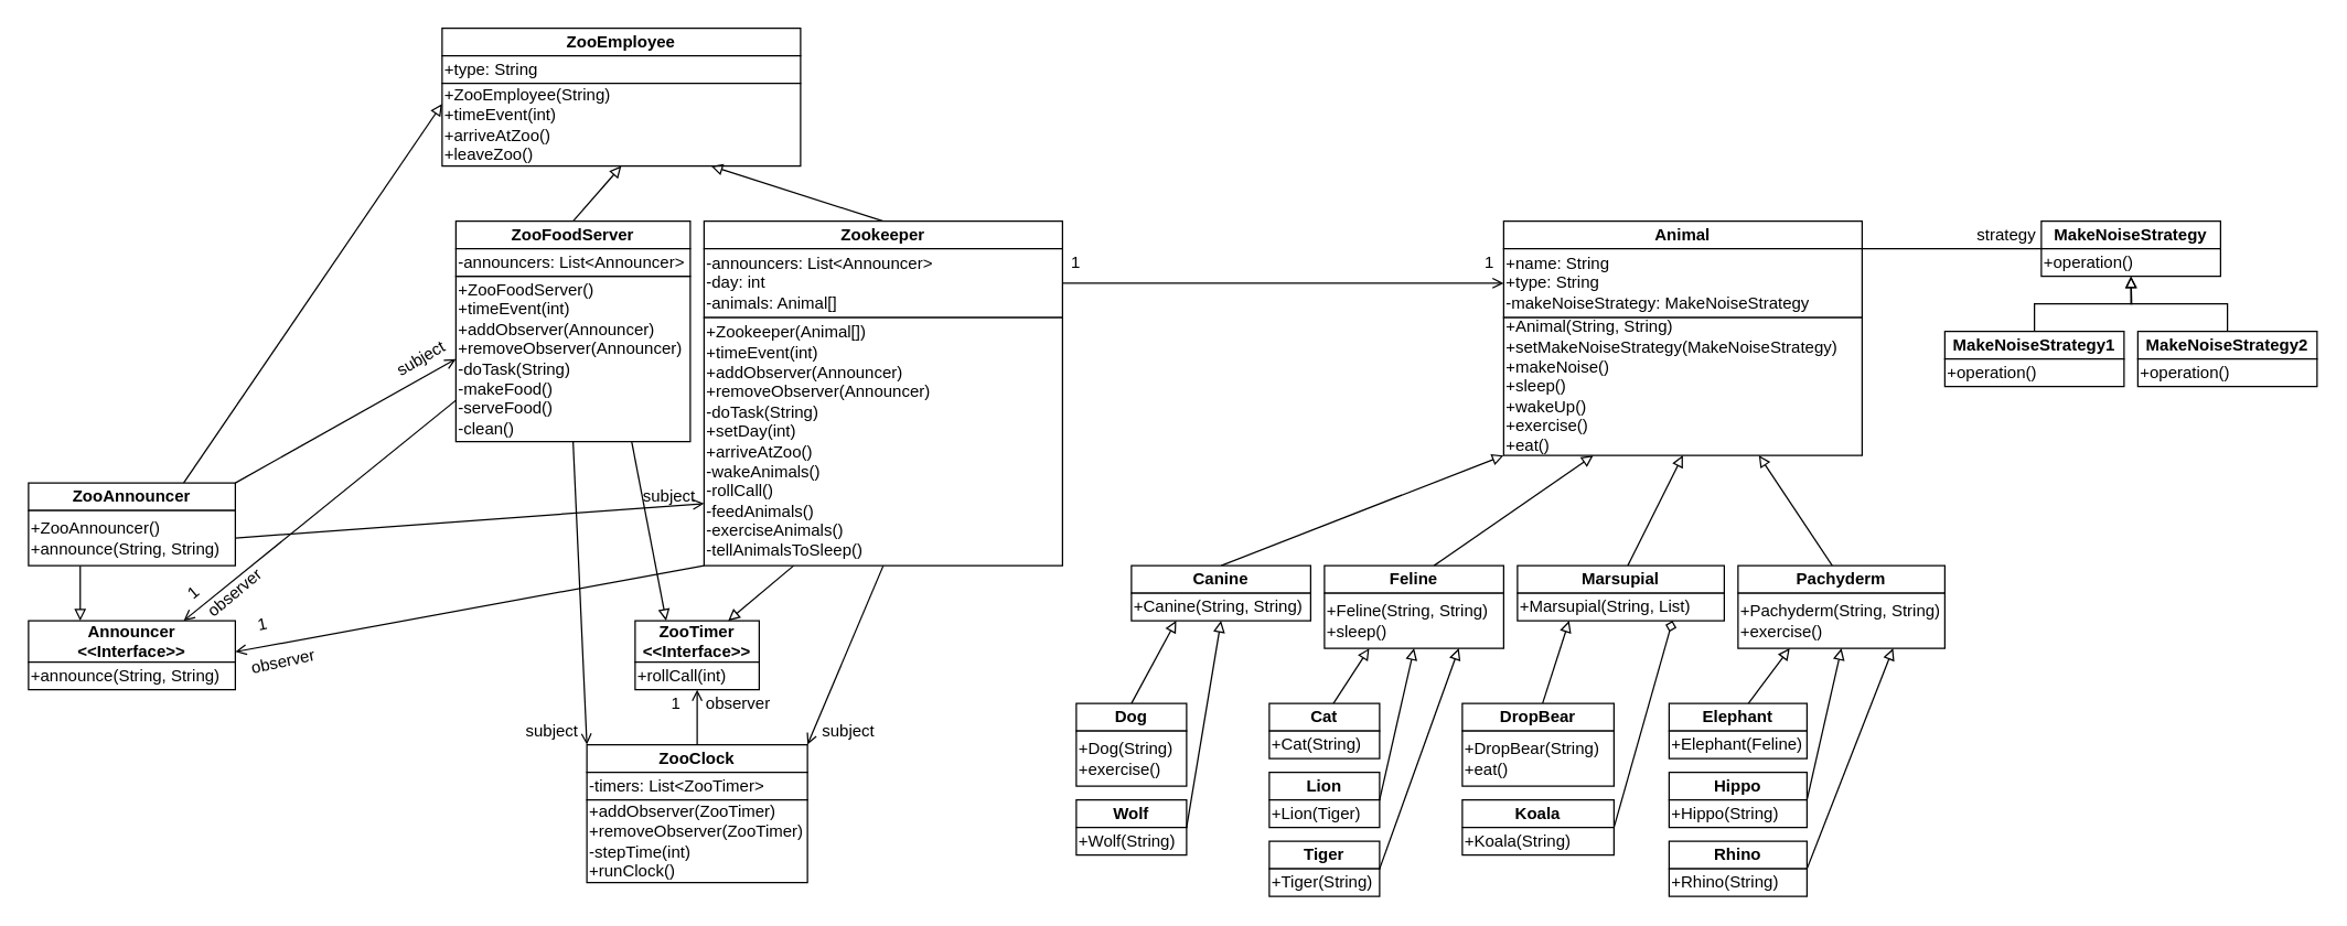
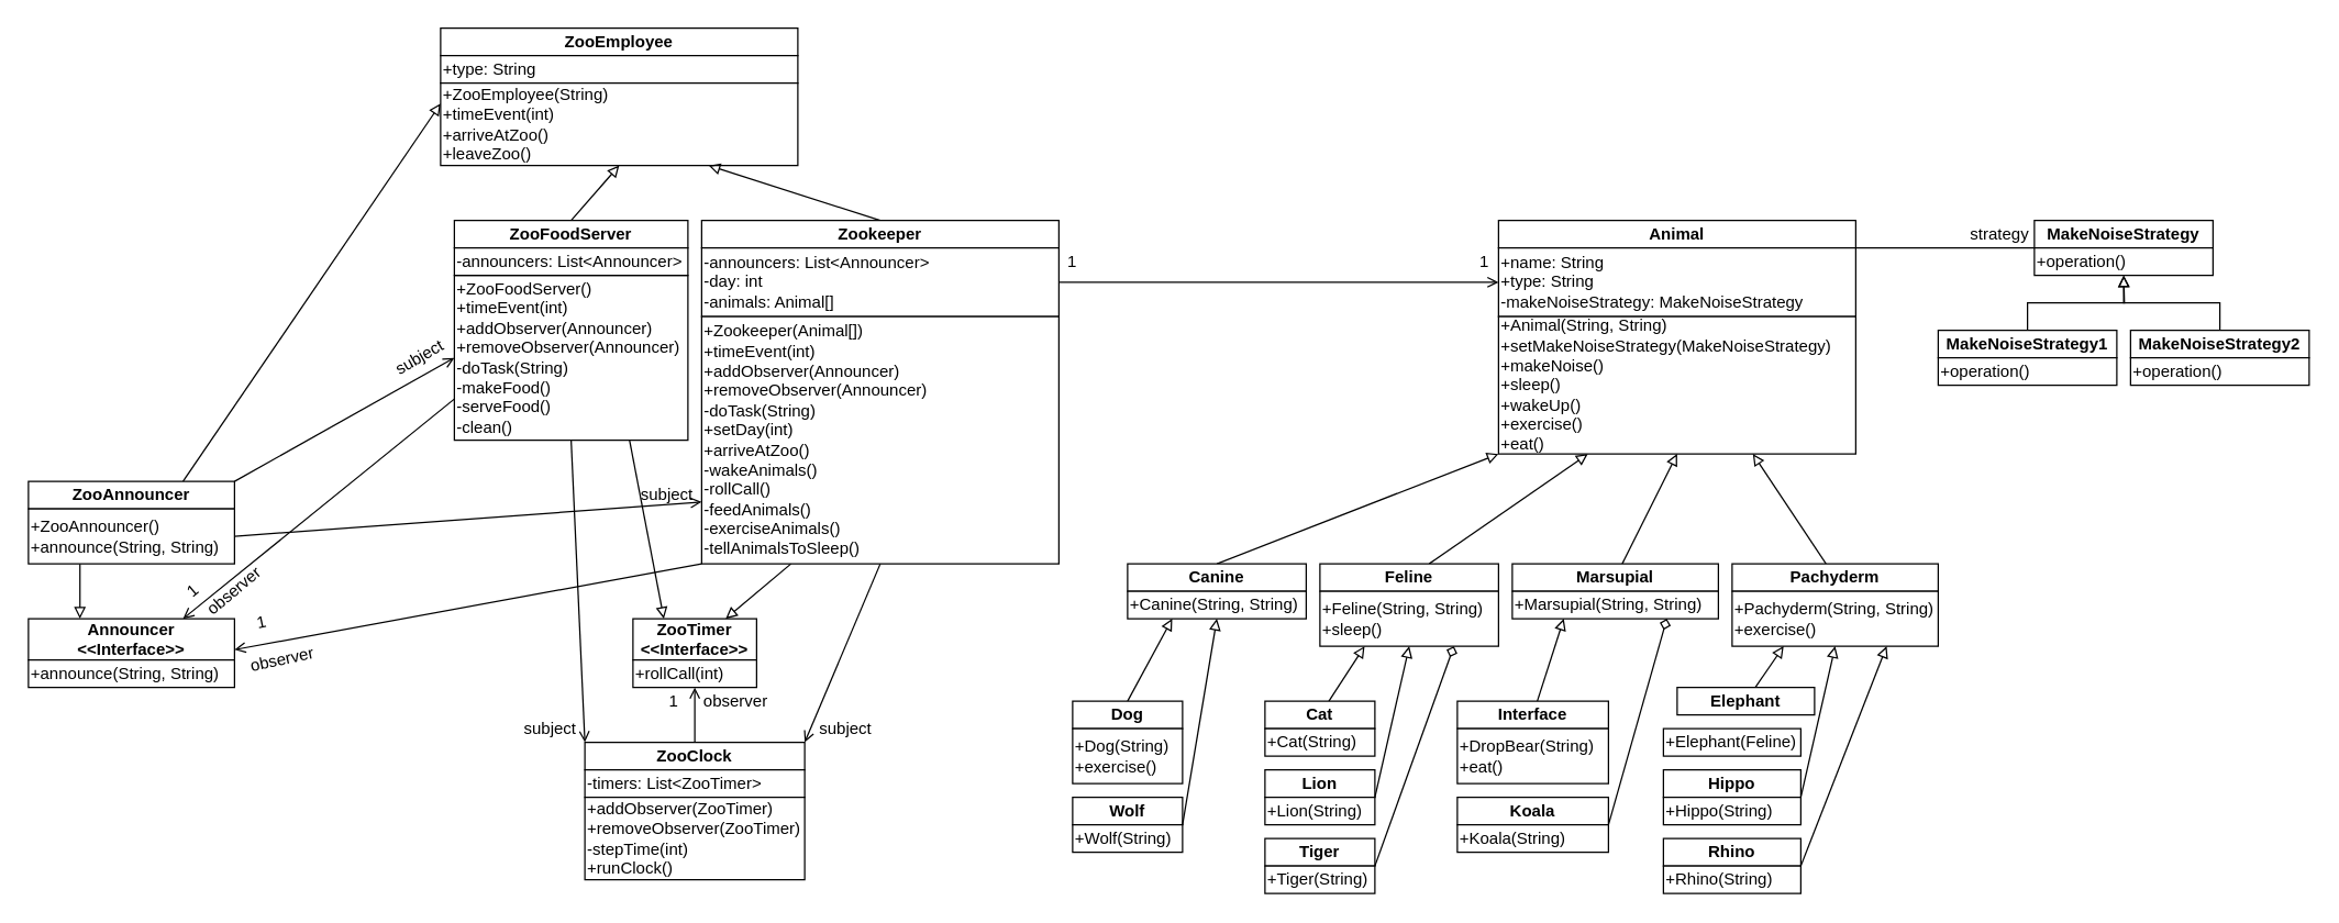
- <mxCell id="10" value="+Marsupial(String, List)" style="rounded=0;whiteSpace=wrap;html=1;align=left;" vertex="1" parent="1"><mxGeometry x="1100" y="430" width="150" height="20" as="geometry" /></mxCell>
+ <mxCell id="10" value="+Marsupial(String, String)" style="rounded=0;whiteSpace=wrap;html=1;align=left;" vertex="1" parent="1"><mxGeometry x="1100" y="430" width="150" height="20" as="geometry" /></mxCell>
- <mxCell id="32" style="edgeStyle=none;rounded=0;orthogonalLoop=1;jettySize=auto;html=1;exitX=1;exitY=0;exitDx=0;exitDy=0;entryX=0.75;entryY=1;entryDx=0;entryDy=0;endArrow=block;endFill=0;" edge="1" parent="1" source="33" target="7"><mxGeometry relative="1" as="geometry"><mxPoint x="1000" y="680" as="sourcePoint" /></mxGeometry></mxCell>
+ <mxCell id="32" style="edgeStyle=none;rounded=0;orthogonalLoop=1;jettySize=auto;html=1;exitX=1;exitY=0;exitDx=0;exitDy=0;entryX=0.75;entryY=1;entryDx=0;entryDy=0;endArrow=diamond;endFill=0;" edge="1" parent="1" source="33" target="7"><mxGeometry relative="1" as="geometry"><mxPoint x="1000" y="680" as="sourcePoint" /></mxGeometry></mxCell>
- <mxCell id="35" value="&lt;b&gt;DropBear&lt;/b&gt;" style="rounded=0;whiteSpace=wrap;html=1;" vertex="1" parent="1"><mxGeometry x="1060" y="510" width="110" height="20" as="geometry" /></mxCell>
+ <mxCell id="35" value="&lt;b&gt;Interface&lt;/b&gt;" style="rounded=0;whiteSpace=wrap;html=1;" vertex="1" parent="1"><mxGeometry x="1060" y="510" width="110" height="20" as="geometry" /></mxCell>
- <mxCell id="42" value="&lt;b&gt;Elephant&lt;/b&gt;" style="rounded=0;whiteSpace=wrap;html=1;" vertex="1" parent="1"><mxGeometry x="1210" y="510" width="100" height="20" as="geometry" /></mxCell>
+ <mxCell id="42" value="&lt;b&gt;Elephant&lt;/b&gt;" style="rounded=0;whiteSpace=wrap;html=1;" vertex="1" parent="1"><mxGeometry x="1220" y="500" width="100" height="20" as="geometry" /></mxCell>
- <mxCell id="29" value="+Lion(Tiger)" style="rounded=0;whiteSpace=wrap;html=1;align=left;" vertex="1" parent="1"><mxGeometry x="920" y="580" width="80" height="20" as="geometry" /></mxCell>
+ <mxCell id="29" value="+Lion(String)" style="rounded=0;whiteSpace=wrap;html=1;align=left;" vertex="1" parent="1"><mxGeometry x="920" y="580" width="80" height="20" as="geometry" /></mxCell>
